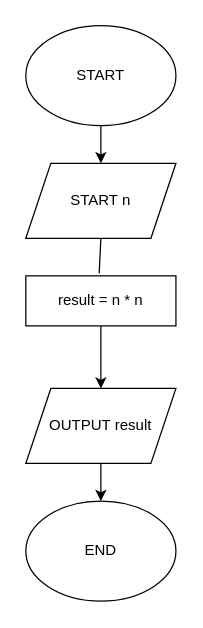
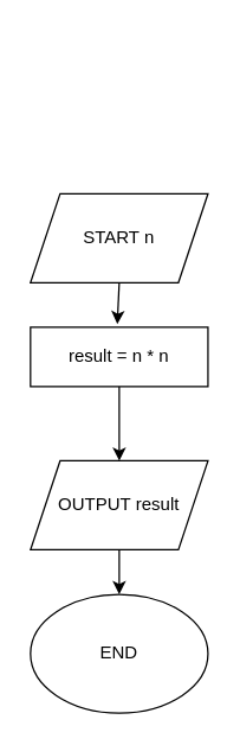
- <mxCell id="2" value="START" style="ellipse;whiteSpace=wrap;html=1;" vertex="1" parent="1"><mxGeometry x="20" y="20" width="120" height="80" as="geometry" /></mxCell>
- <mxCell id="7" value="" style="endArrow=classic;html=1;rounded=0;exitX=0.5;exitY=1;exitDx=0;exitDy=0;entryX=0.5;entryY=0;entryDx=0;entryDy=0;" edge="1" parent="1" source="2" target="3"><mxGeometry width="50" height="50" relative="1" as="geometry"><mxPoint x="60" y="280" as="sourcePoint" /><mxPoint x="110" y="230" as="targetPoint" /></mxGeometry></mxCell>
- <mxCell id="8" value="" style="endArrow=none;html=1;rounded=0;exitX=0.5;exitY=1;exitDx=0;exitDy=0;entryX=0.489;entryY=-0.052;entryDx=0;entryDy=0;entryPerimeter=0;" edge="1" parent="1" source="3" target="4"><mxGeometry width="50" height="50" relative="1" as="geometry"><mxPoint x="60" y="280" as="sourcePoint" /><mxPoint x="110" y="230" as="targetPoint" /></mxGeometry></mxCell>
+ <mxCell id="8" value="" style="endArrow=classic;html=1;rounded=0;exitX=0.5;exitY=1;exitDx=0;exitDy=0;entryX=0.489;entryY=-0.052;entryDx=0;entryDy=0;entryPerimeter=0;" edge="1" parent="1" source="3" target="4"><mxGeometry width="50" height="50" relative="1" as="geometry"><mxPoint x="60" y="280" as="sourcePoint" /><mxPoint x="110" y="230" as="targetPoint" /></mxGeometry></mxCell>
